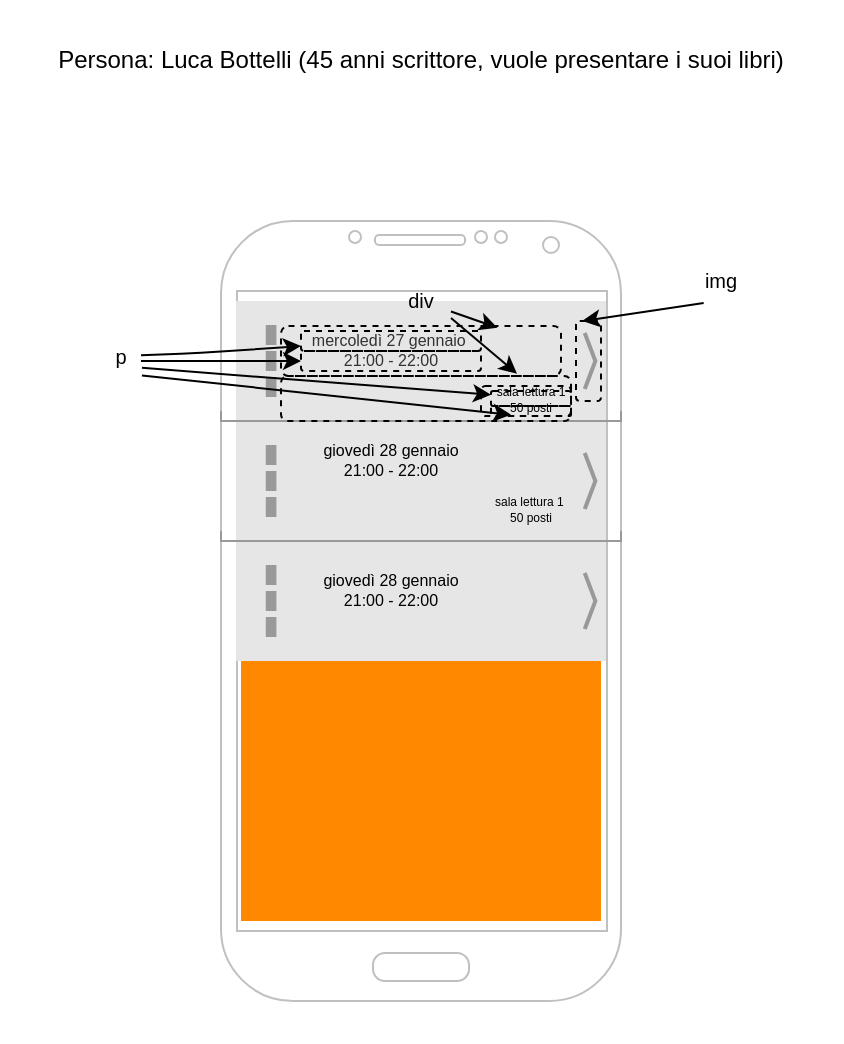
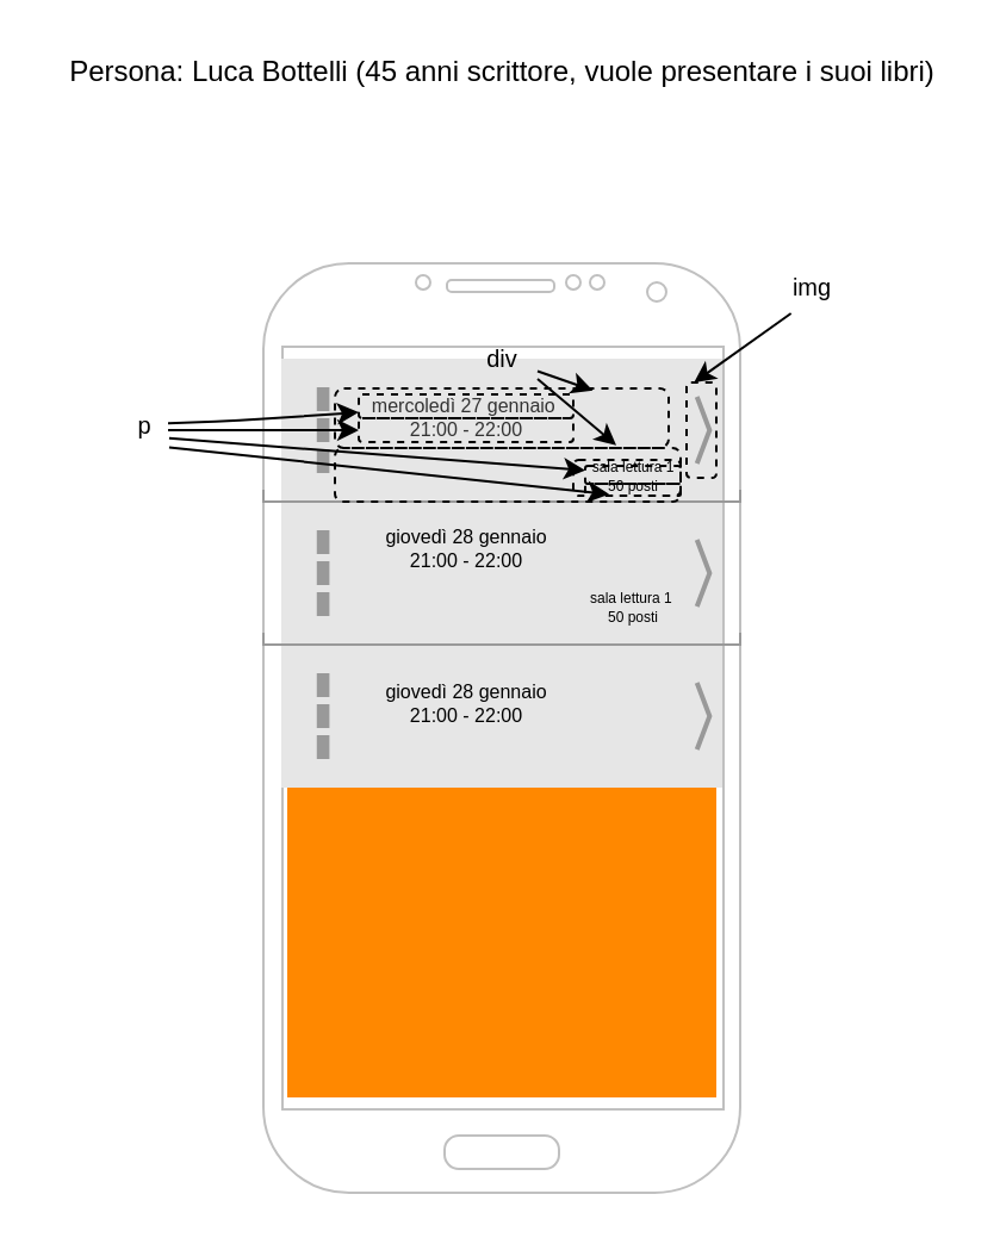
- <mxCell id="31" value="img" style="text;html=1;align=center;verticalAlign=middle;resizable=0;points=[];autosize=1;fontSize=10;" vertex="1" parent="1"><mxGeometry x="345" y="130" width="30" height="20" as="geometry" /></mxCell>
+ <mxCell id="31" value="img" style="text;html=1;align=center;verticalAlign=middle;resizable=0;points=[];autosize=1;fontSize=10;" vertex="1" parent="1"><mxGeometry x="325" y="110" width="30" height="20" as="geometry" /></mxCell>
